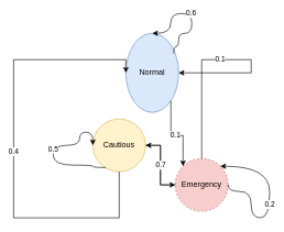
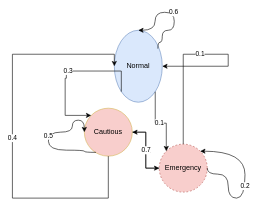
+ <mxCell id="5" value="0.3" style="edgeStyle=orthogonalEdgeStyle;rounded=0;orthogonalLoop=1;jettySize=auto;html=1;exitX=0;exitY=1;exitDx=0;exitDy=0;" parent="1" source="2" target="3" edge="1"><mxGeometry relative="1" as="geometry"><Array as="points"><mxPoint x="110" y="118" /><mxPoint x="110" y="130" /><mxPoint x="108" y="130" /><mxPoint x="108" y="192" /></Array></mxGeometry></mxCell>
- <mxCell id="3" value="Cautious" style="ellipse;whiteSpace=wrap;html=1;aspect=fixed;fillColor=#fff2cc;strokeColor=#d6b656;" parent="1" vertex="1"><mxGeometry x="140" y="180" width="80" height="80" as="geometry" /></mxCell>
+ <mxCell id="3" value="Cautious" style="ellipse;whiteSpace=wrap;html=1;aspect=fixed;fillColor=#f8cecc;strokeColor=#d6b656;" parent="1" vertex="1"><mxGeometry x="140" y="180" width="80" height="80" as="geometry" /></mxCell>
